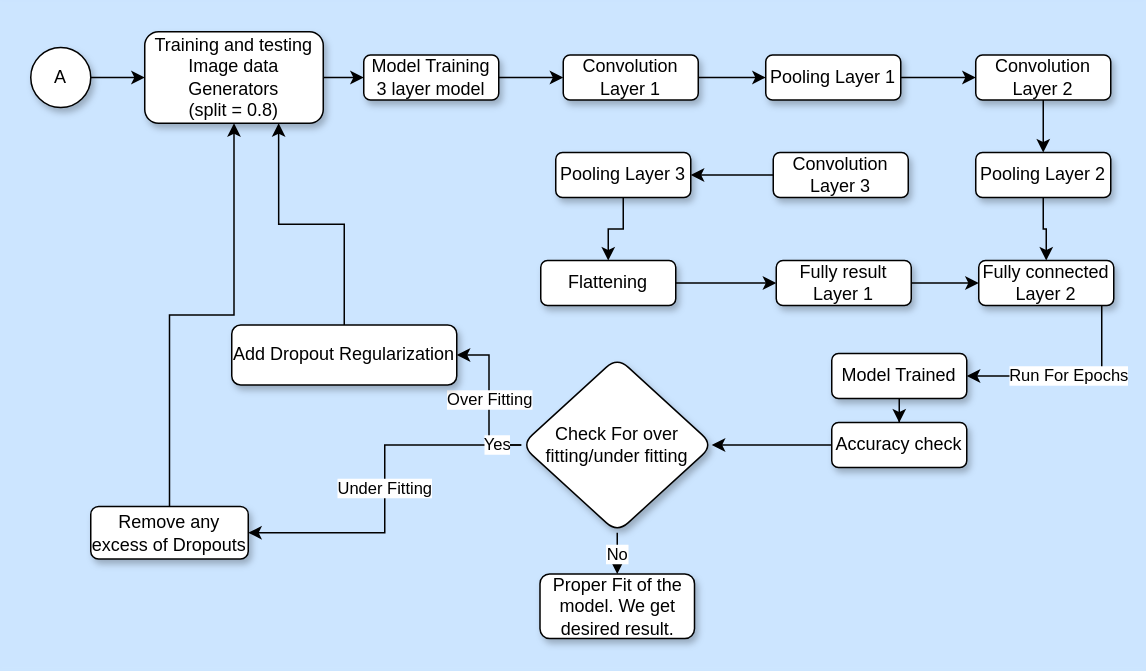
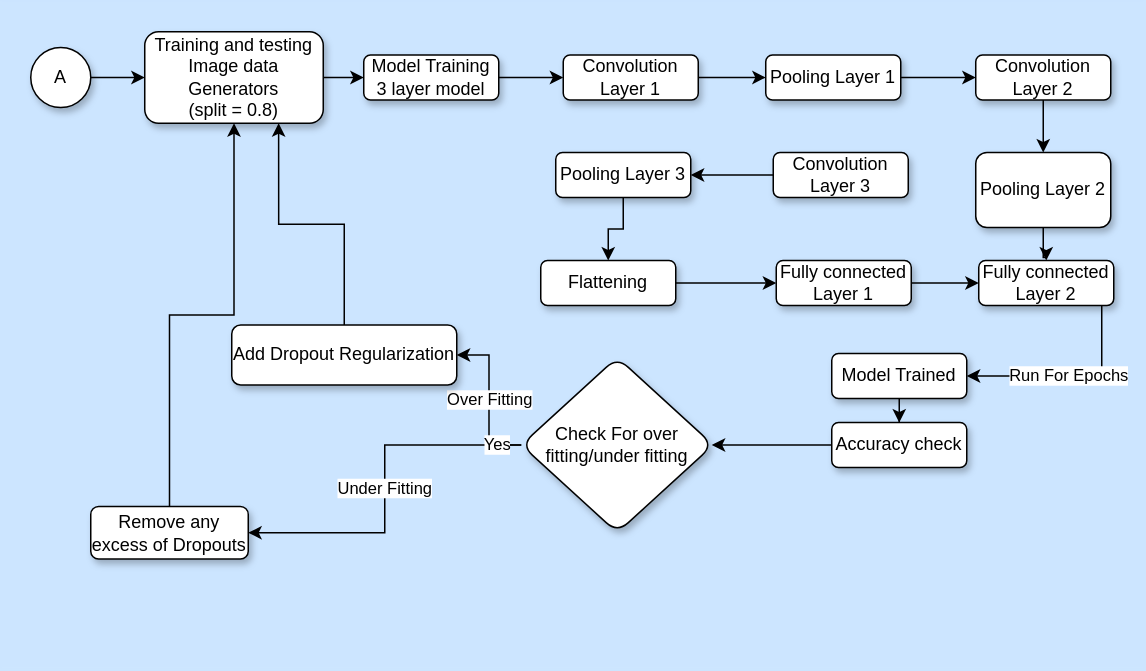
- <mxCell id="13" value="&lt;font style=&quot;vertical-align: inherit&quot;&gt;&lt;font style=&quot;vertical-align: inherit&quot;&gt;&lt;font style=&quot;vertical-align: inherit&quot;&gt;&lt;font style=&quot;vertical-align: inherit&quot;&gt;&lt;font style=&quot;vertical-align: inherit&quot;&gt;&lt;font style=&quot;vertical-align: inherit&quot;&gt;&lt;font style=&quot;vertical-align: inherit&quot;&gt;&lt;font style=&quot;vertical-align: inherit&quot;&gt;&lt;font style=&quot;vertical-align: inherit&quot;&gt;&lt;font style=&quot;vertical-align: inherit&quot;&gt;Pooling Layer 2&lt;/font&gt;&lt;/font&gt;&lt;/font&gt;&lt;/font&gt;&lt;/font&gt;&lt;/font&gt;&lt;/font&gt;&lt;/font&gt;&lt;/font&gt;&lt;/font&gt;" style="rounded=1;whiteSpace=wrap;html=1;shadow=1;" vertex="1" parent="1"><mxGeometry x="650" y="101" width="90" height="30" as="geometry" /></mxCell>
+ <mxCell id="13" value="&lt;font style=&quot;vertical-align: inherit&quot;&gt;&lt;font style=&quot;vertical-align: inherit&quot;&gt;&lt;font style=&quot;vertical-align: inherit&quot;&gt;&lt;font style=&quot;vertical-align: inherit&quot;&gt;&lt;font style=&quot;vertical-align: inherit&quot;&gt;&lt;font style=&quot;vertical-align: inherit&quot;&gt;&lt;font style=&quot;vertical-align: inherit&quot;&gt;&lt;font style=&quot;vertical-align: inherit&quot;&gt;&lt;font style=&quot;vertical-align: inherit&quot;&gt;&lt;font style=&quot;vertical-align: inherit&quot;&gt;Pooling Layer 2&lt;/font&gt;&lt;/font&gt;&lt;/font&gt;&lt;/font&gt;&lt;/font&gt;&lt;/font&gt;&lt;/font&gt;&lt;/font&gt;&lt;/font&gt;&lt;/font&gt;" style="rounded=1;whiteSpace=wrap;html=1;shadow=1;" vertex="1" parent="1"><mxGeometry x="650" y="101" width="90" height="50" as="geometry" /></mxCell>
- <mxCell id="21" value="&lt;font style=&quot;vertical-align: inherit&quot;&gt;&lt;font style=&quot;vertical-align: inherit&quot;&gt;Fully result Layer 1&lt;/font&gt;&lt;/font&gt;" style="rounded=1;whiteSpace=wrap;html=1;shadow=1;" vertex="1" parent="1"><mxGeometry x="517" y="173" width="90" height="30" as="geometry" /></mxCell>
+ <mxCell id="21" value="&lt;font style=&quot;vertical-align: inherit&quot;&gt;&lt;font style=&quot;vertical-align: inherit&quot;&gt;Fully connected Layer 1&lt;/font&gt;&lt;/font&gt;" style="rounded=1;whiteSpace=wrap;html=1;shadow=1;" vertex="1" parent="1"><mxGeometry x="517" y="173" width="90" height="30" as="geometry" /></mxCell>
- <mxCell id="31" value="No" style="edgeStyle=orthogonalEdgeStyle;rounded=0;orthogonalLoop=1;jettySize=auto;html=1;" edge="1" parent="1" source="32" target="39"><mxGeometry relative="1" as="geometry" /></mxCell>
- <mxCell id="39" value="Proper Fit of the model. We get desired result." style="rounded=1;whiteSpace=wrap;html=1;shadow=1;" vertex="1" parent="1"><mxGeometry x="359.5" y="382" width="103" height="43" as="geometry" /></mxCell>
